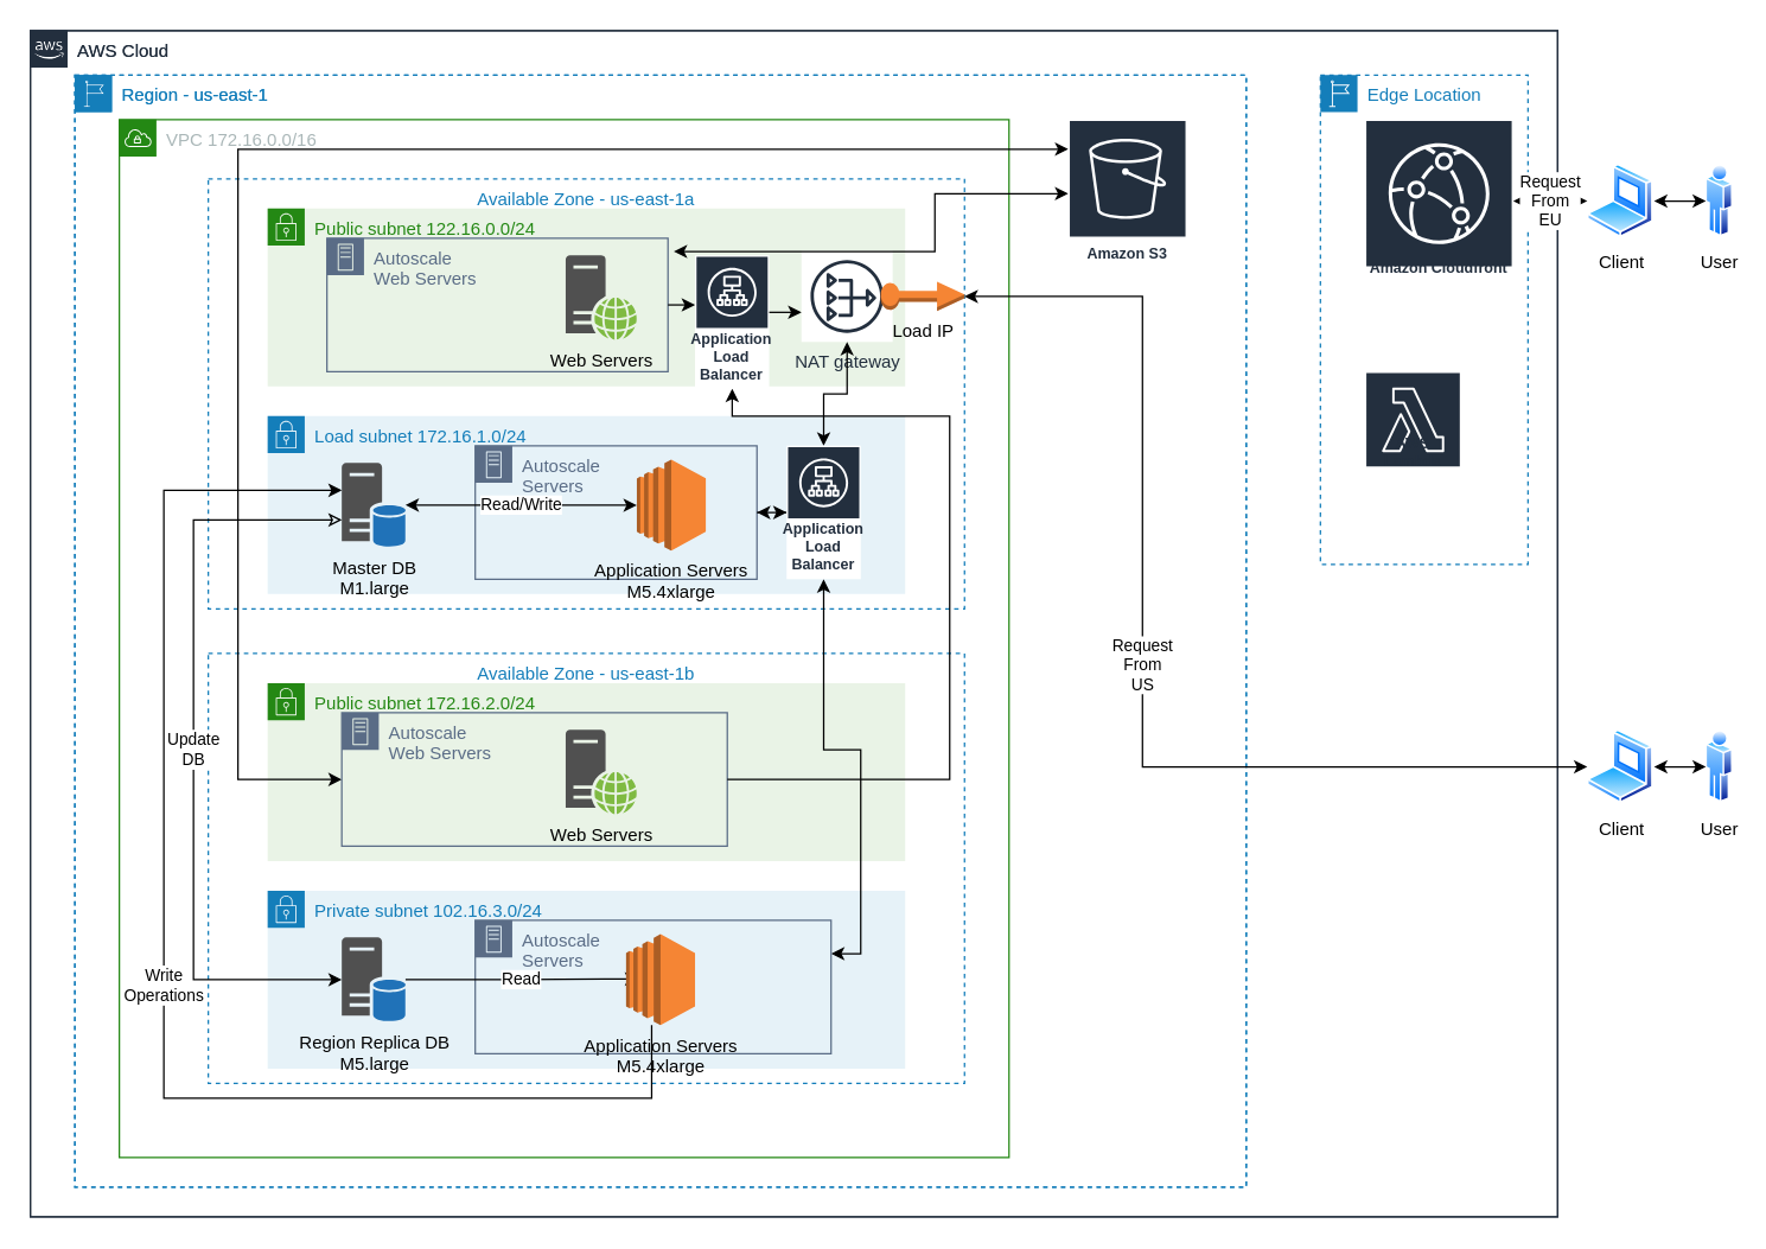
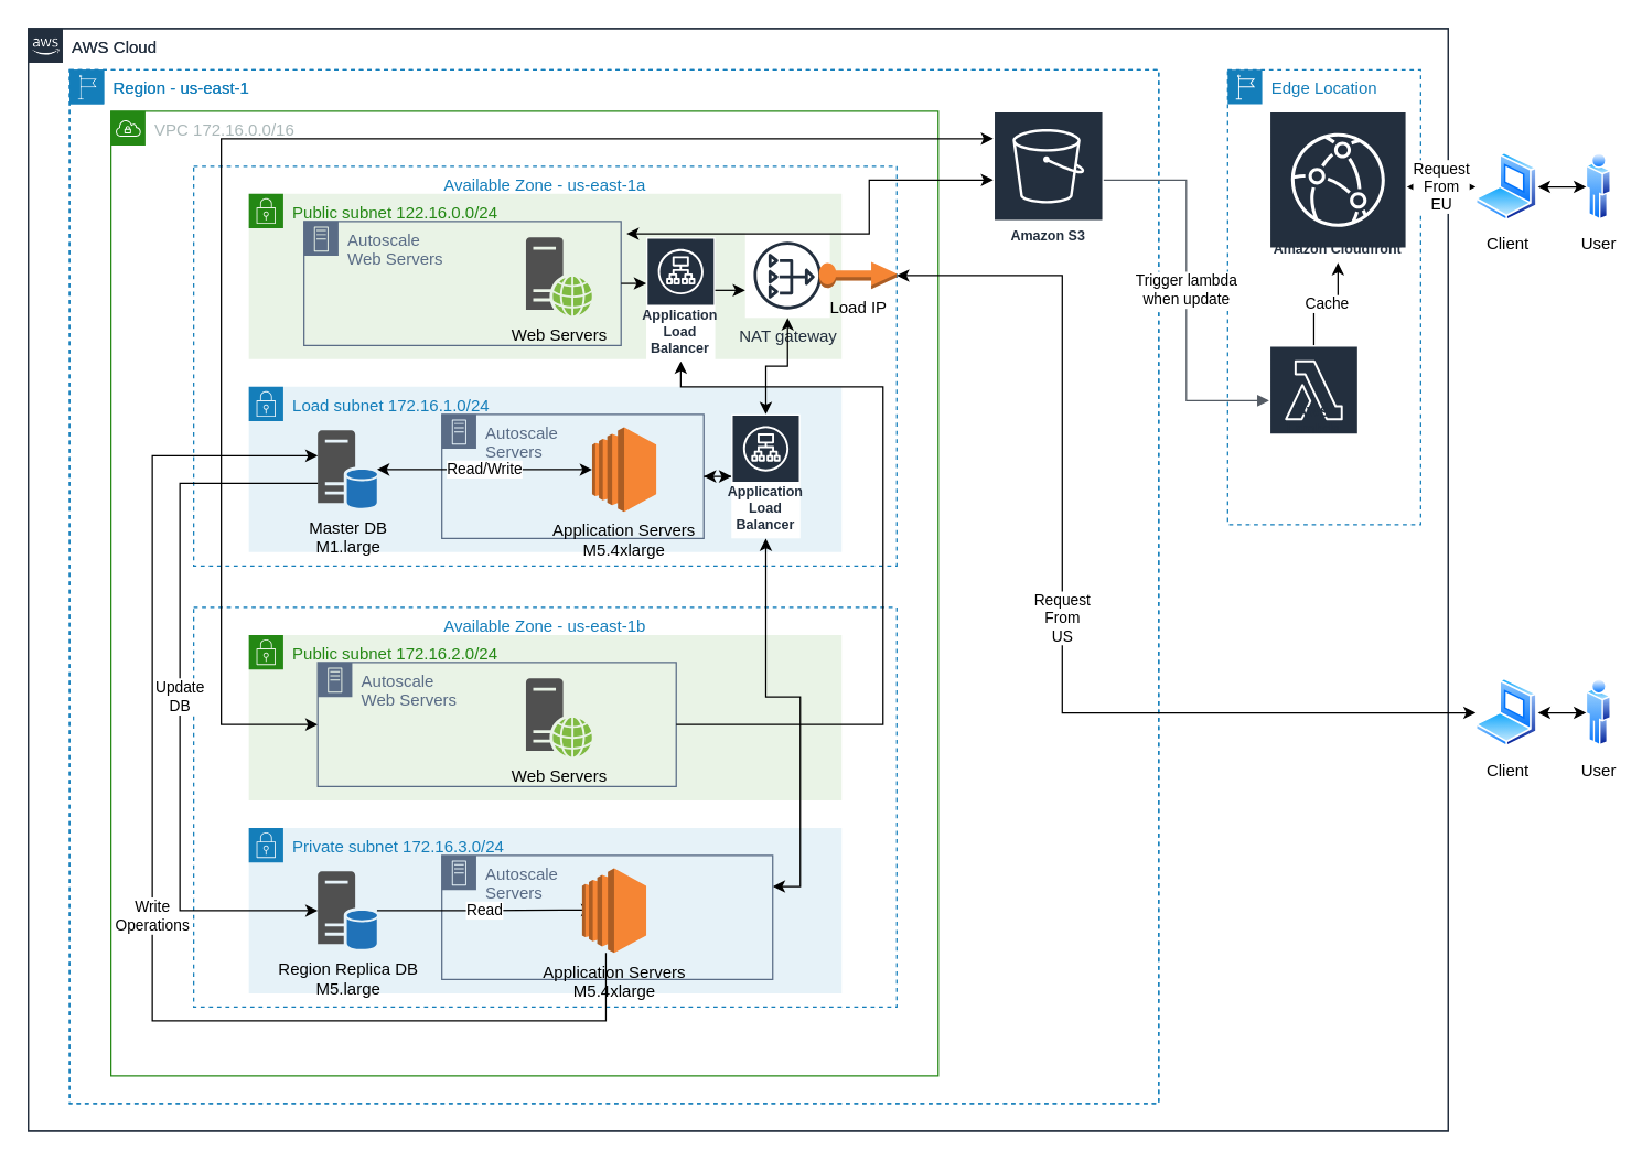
+ <mxCell id="21" value="Trigger lambda&lt;br&gt;when update" style="edgeStyle=orthogonalEdgeStyle;html=1;endArrow=block;elbow=vertical;startArrow=none;endFill=1;strokeColor=#545B64;rounded=0;" parent="1" source="18" target="20" edge="1"><mxGeometry width="100" relative="1" as="geometry"><mxPoint x="920" y="420" as="sourcePoint" /><mxPoint x="1020" y="420" as="targetPoint" /><Array as="points"><mxPoint x="860" y="130" /><mxPoint x="860" y="290" /></Array></mxGeometry></mxCell>
+ <mxCell id="19" value="Cache" style="edgeStyle=orthogonalEdgeStyle;rounded=0;orthogonalLoop=1;jettySize=auto;html=1;" parent="1" source="20" target="15" edge="1"><mxGeometry relative="1" as="geometry" /></mxCell>
- <mxCell id="32" value="Update&lt;br&gt;DB" style="edgeStyle=orthogonalEdgeStyle;rounded=0;orthogonalLoop=1;jettySize=auto;html=1;startArrow=classic;startFill=1;endArrow=classic;endFill=0;" parent="1" source="33" target="24" edge="1"><mxGeometry relative="1" as="geometry"><Array as="points"><mxPoint x="130" y="660" /><mxPoint x="130" y="350" /></Array></mxGeometry></mxCell>
+ <mxCell id="32" value="Update&lt;br&gt;DB" style="edgeStyle=orthogonalEdgeStyle;rounded=0;orthogonalLoop=1;jettySize=auto;html=1;startArrow=classic;startFill=1;endArrow=none;endFill=0;" parent="1" source="33" target="24" edge="1"><mxGeometry relative="1" as="geometry"><Array as="points"><mxPoint x="130" y="660" /><mxPoint x="130" y="350" /></Array></mxGeometry></mxCell>
- <mxCell id="13" value="Private subnet 102.16.3.0/24" style="points=[[0,0],[0.25,0],[0.5,0],[0.75,0],[1,0],[1,0.25],[1,0.5],[1,0.75],[1,1],[0.75,1],[0.5,1],[0.25,1],[0,1],[0,0.75],[0,0.5],[0,0.25]];outlineConnect=0;gradientColor=none;html=1;whiteSpace=wrap;fontSize=12;fontStyle=0;shape=mxgraph.aws4.group;grIcon=mxgraph.aws4.group_security_group;grStroke=0;strokeColor=#147EBA;fillColor=#E6F2F8;verticalAlign=top;align=left;spacingLeft=30;fontColor=#147EBA;dashed=0;" parent="1" vertex="1"><mxGeometry x="180" y="600" width="430" height="120" as="geometry" /></mxCell>
+ <mxCell id="13" value="Private subnet 172.16.3.0/24" style="points=[[0,0],[0.25,0],[0.5,0],[0.75,0],[1,0],[1,0.25],[1,0.5],[1,0.75],[1,1],[0.75,1],[0.5,1],[0.25,1],[0,1],[0,0.75],[0,0.5],[0,0.25]];outlineConnect=0;gradientColor=none;html=1;whiteSpace=wrap;fontSize=12;fontStyle=0;shape=mxgraph.aws4.group;grIcon=mxgraph.aws4.group_security_group;grStroke=0;strokeColor=#147EBA;fillColor=#E6F2F8;verticalAlign=top;align=left;spacingLeft=30;fontColor=#147EBA;dashed=0;" parent="1" vertex="1"><mxGeometry x="180" y="600" width="430" height="120" as="geometry" /></mxCell>
